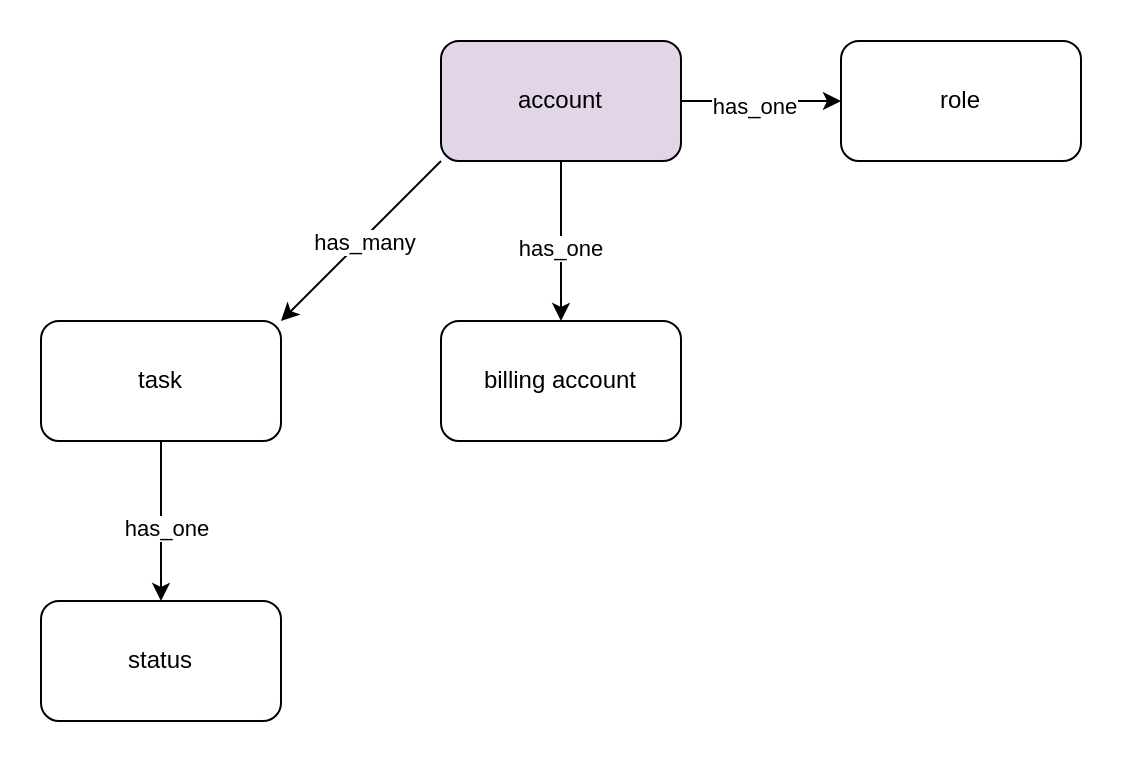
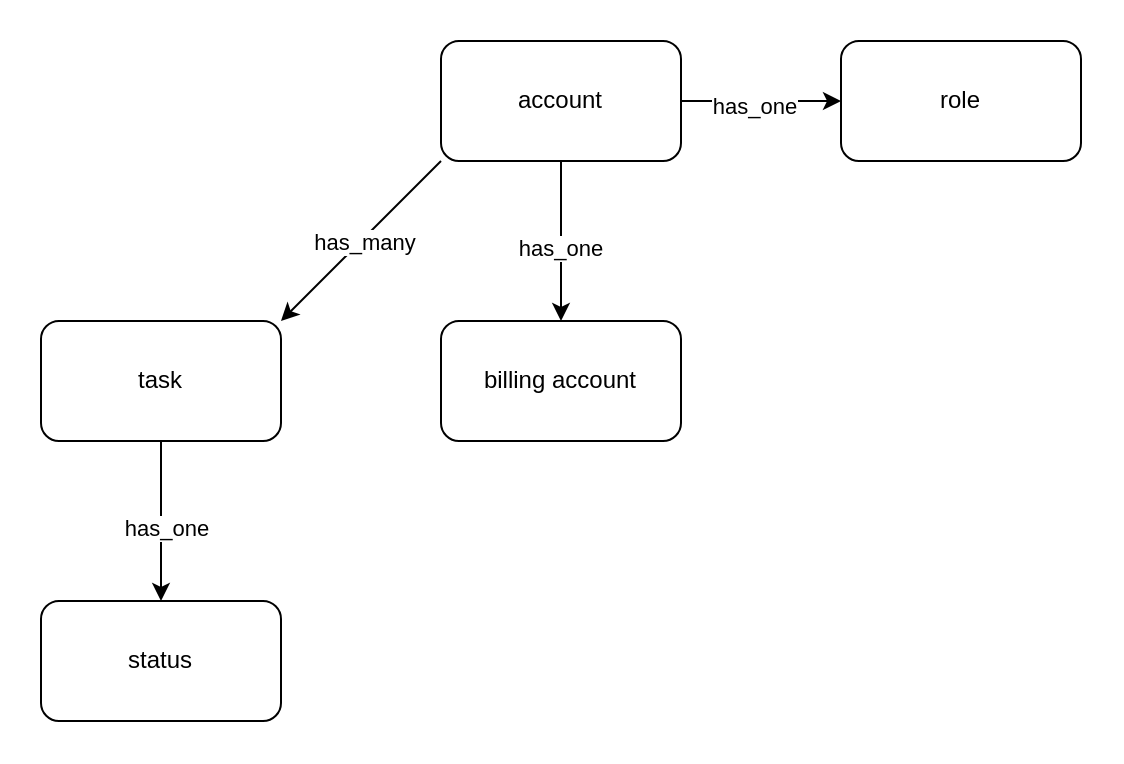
- <mxCell id="8" value="account" style="rounded=1;whiteSpace=wrap;html=1;fillColor=#e1d5e7;" vertex="1" parent="1"><mxGeometry x="220" y="20" width="120" height="60" as="geometry" /></mxCell>
+ <mxCell id="8" value="account" style="rounded=1;whiteSpace=wrap;html=1;" vertex="1" parent="1"><mxGeometry x="220" y="20" width="120" height="60" as="geometry" /></mxCell>
